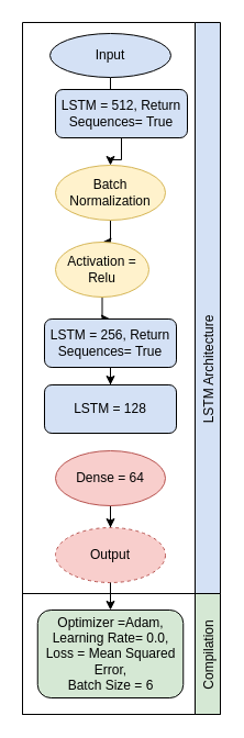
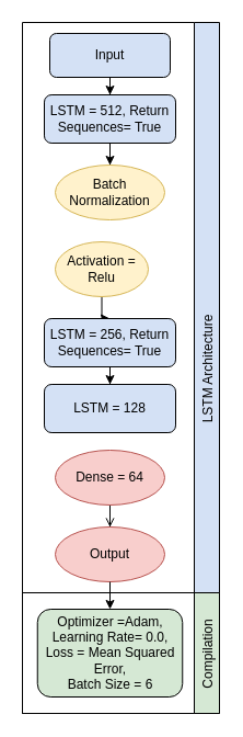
- <mxCell id="4" value="Input" style="ellipse;whiteSpace=wrap;html=1;fillColor=#D4E1F5;" parent="2" vertex="1"><mxGeometry x="25" y="10" width="110" height="40" as="geometry" /></mxCell>
+ <mxCell id="4" value="Input" style="rounded=1;whiteSpace=wrap;html=1;fillColor=#D4E1F5;" parent="2" vertex="1"><mxGeometry x="25" y="10" width="110" height="40" as="geometry" /></mxCell>
- <mxCell id="6" value="LSTM = 512, Return Sequences= True" style="whiteSpace=wrap;html=1;fillColor=#D4E1F5;rounded=1;" vertex="1" parent="2"><mxGeometry x="30" y="61" width="120" height="44" as="geometry" /></mxCell>
+ <mxCell id="6" value="LSTM = 512, Return Sequences= True" style="whiteSpace=wrap;html=1;fillColor=#D4E1F5;rounded=1;" vertex="1" parent="2"><mxGeometry x="20" y="66" width="120" height="44" as="geometry" /></mxCell>
- <mxCell id="7" value="" style="edgeStyle=orthogonalEdgeStyle;rounded=0;orthogonalLoop=1;jettySize=auto;html=1;" edge="1" parent="2" source="8" target="10"><mxGeometry relative="1" as="geometry" /></mxCell>
- <mxCell id="14" value="" style="edgeStyle=orthogonalEdgeStyle;rounded=0;orthogonalLoop=1;jettySize=auto;html=1;" edge="1" parent="2" source="15" target="16"><mxGeometry relative="1" as="geometry" /></mxCell>
+ <mxCell id="14" value="" style="edgeStyle=orthogonalEdgeStyle;rounded=0;orthogonalLoop=1;jettySize=auto;html=1;endArrow=open;" edge="1" parent="2" source="15" target="16"><mxGeometry relative="1" as="geometry" /></mxCell>
- <mxCell id="16" value="Output" style="ellipse;whiteSpace=wrap;html=1;fillColor=#f8cecc;rounded=1;strokeColor=#b85450;dashed=1;" vertex="1" parent="2"><mxGeometry x="30" y="460" width="100" height="50" as="geometry" /></mxCell>
+ <mxCell id="16" value="Output" style="ellipse;whiteSpace=wrap;html=1;fillColor=#f8cecc;rounded=1;strokeColor=#b85450;" vertex="1" parent="2"><mxGeometry x="30" y="460" width="100" height="50" as="geometry" /></mxCell>
